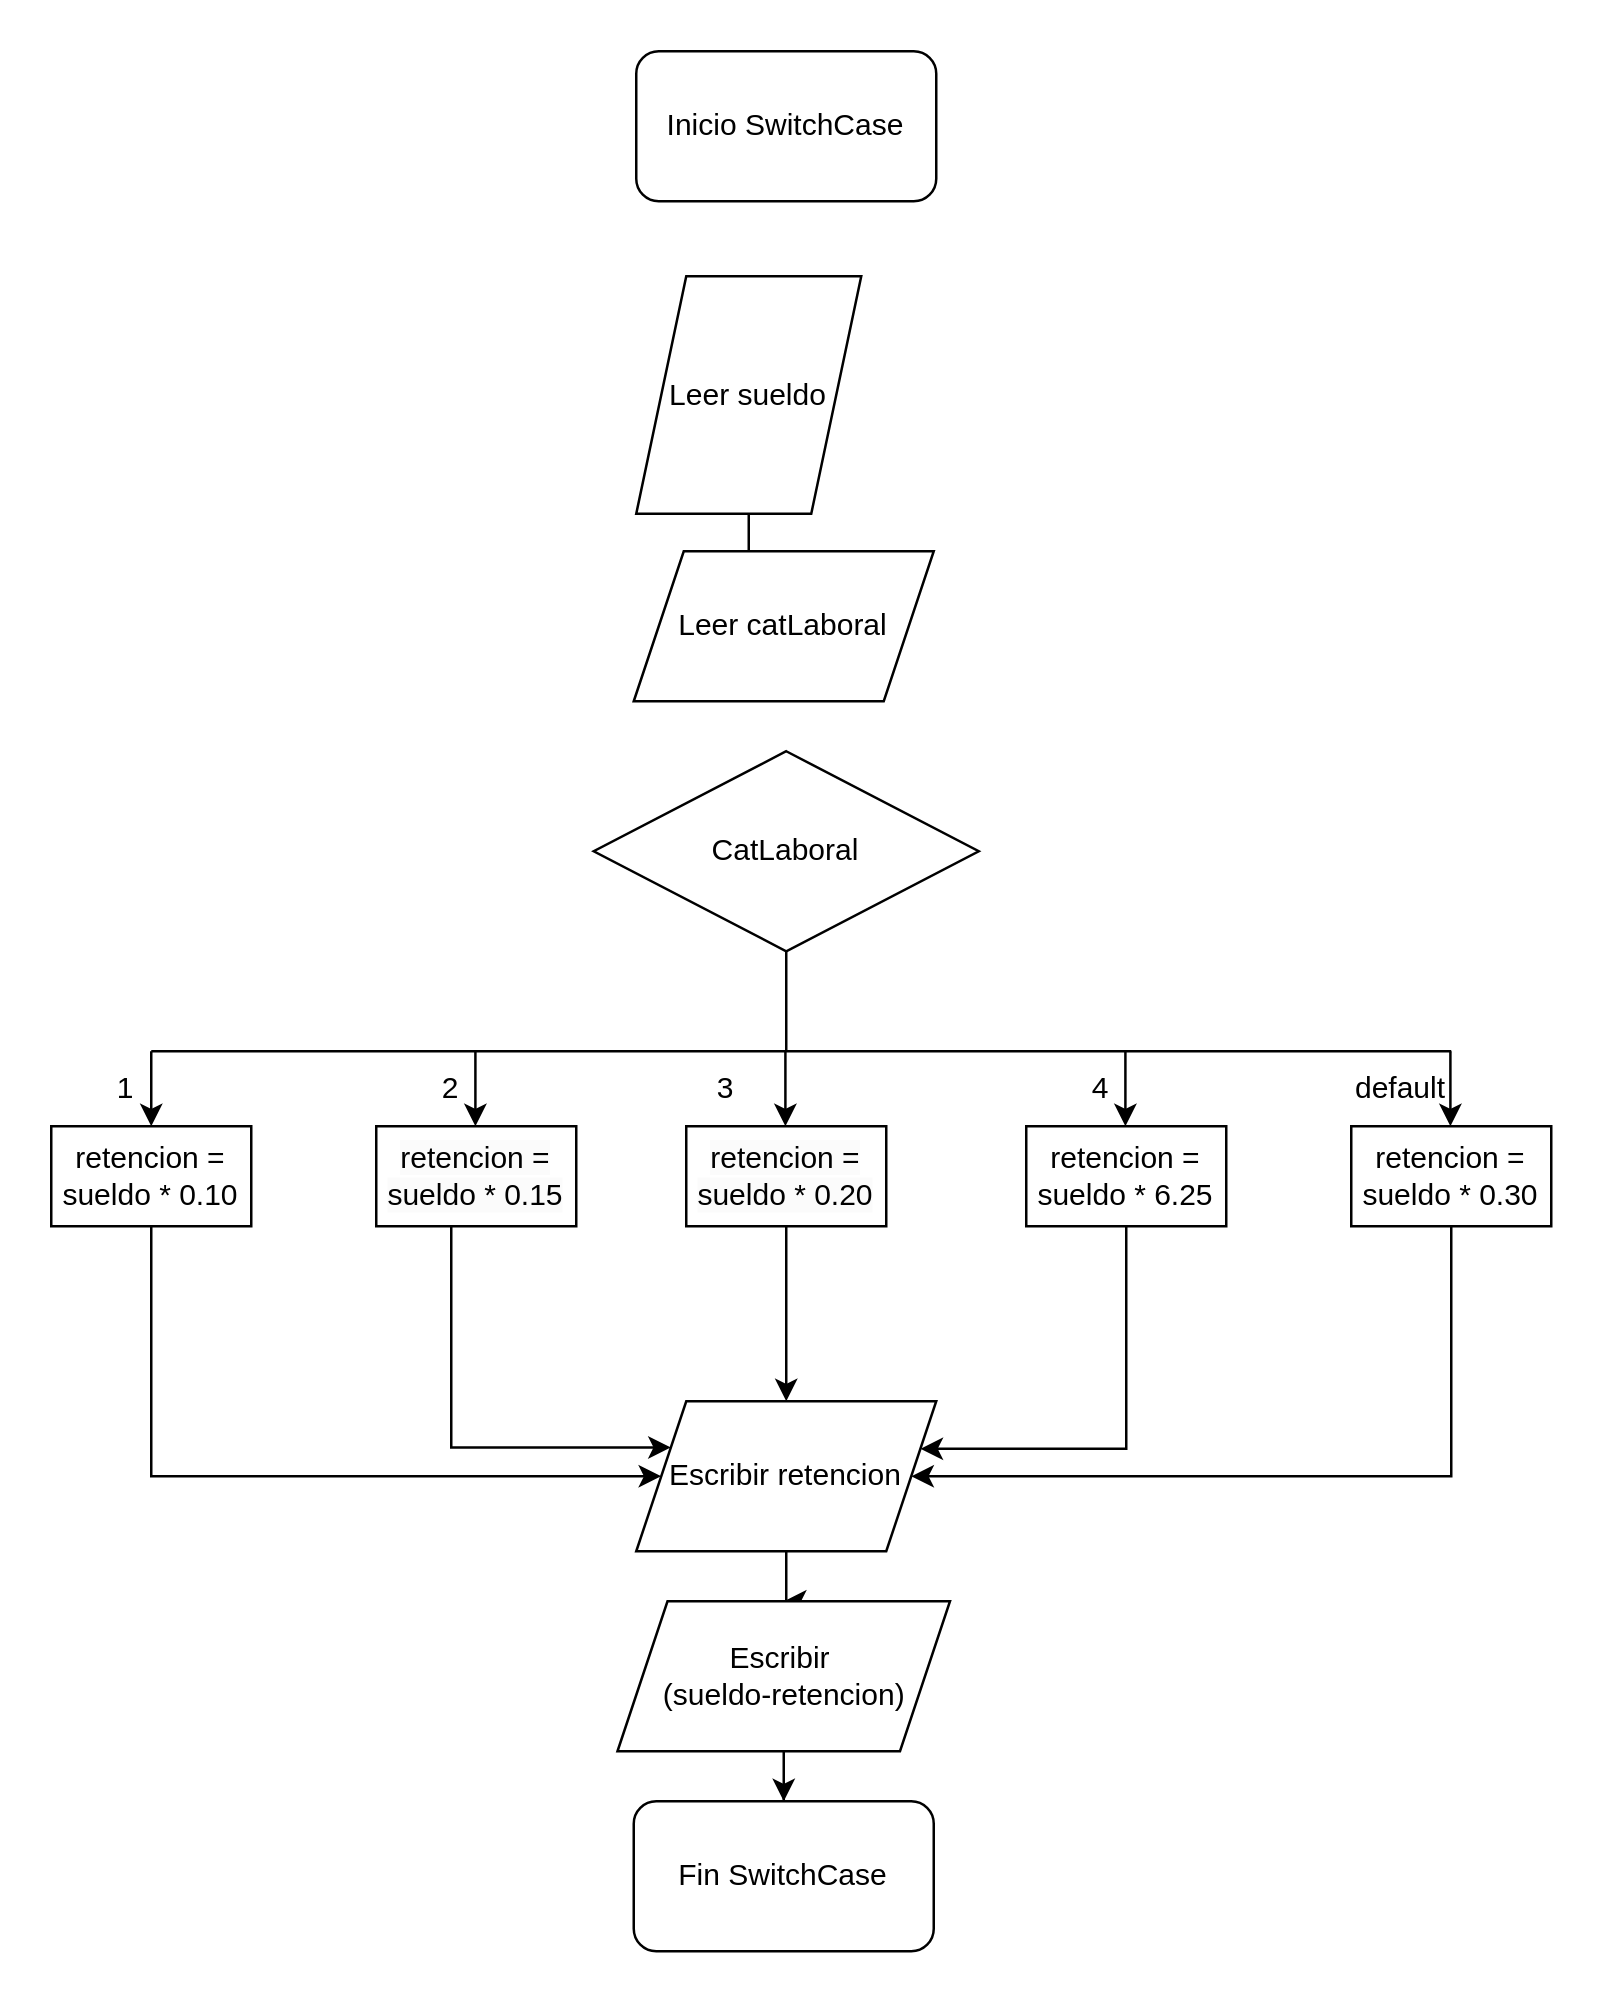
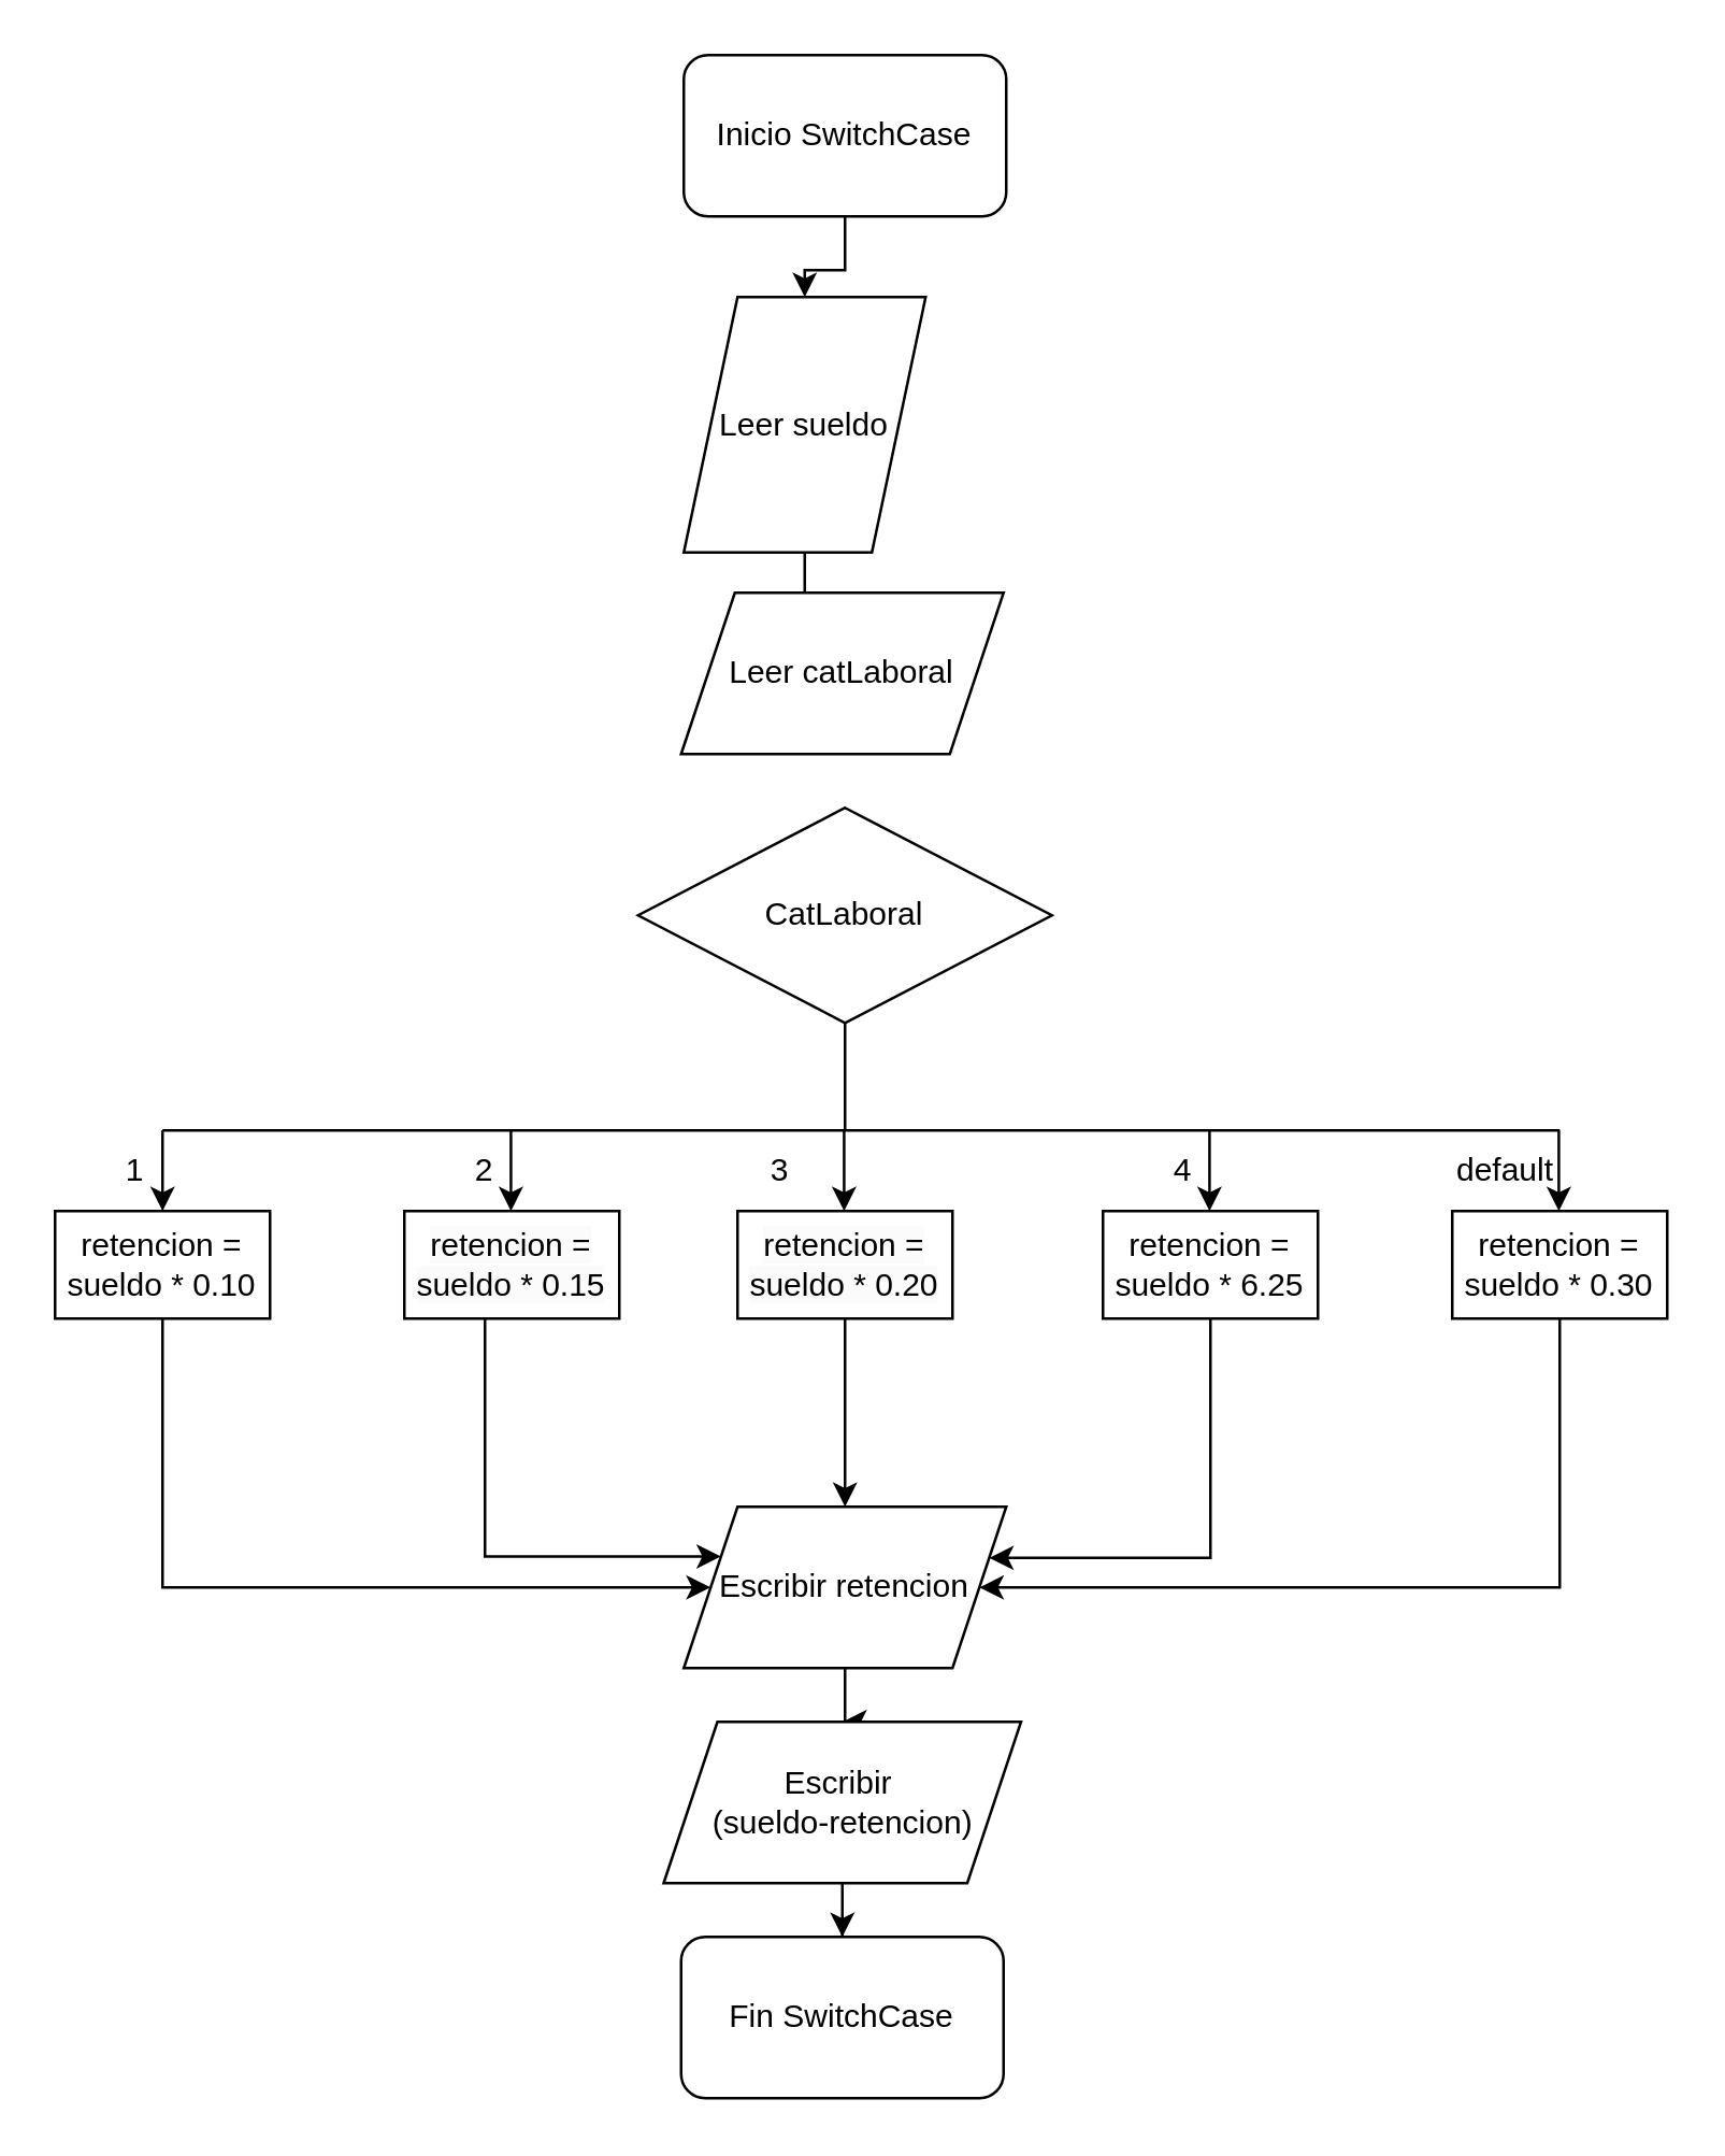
+ <mxCell id="2" style="edgeStyle=orthogonalEdgeStyle;rounded=0;orthogonalLoop=1;jettySize=auto;html=1;entryX=0.5;entryY=0;entryDx=0;entryDy=0;" edge="1" parent="1" source="3" target="5"><mxGeometry relative="1" as="geometry" /></mxCell>
